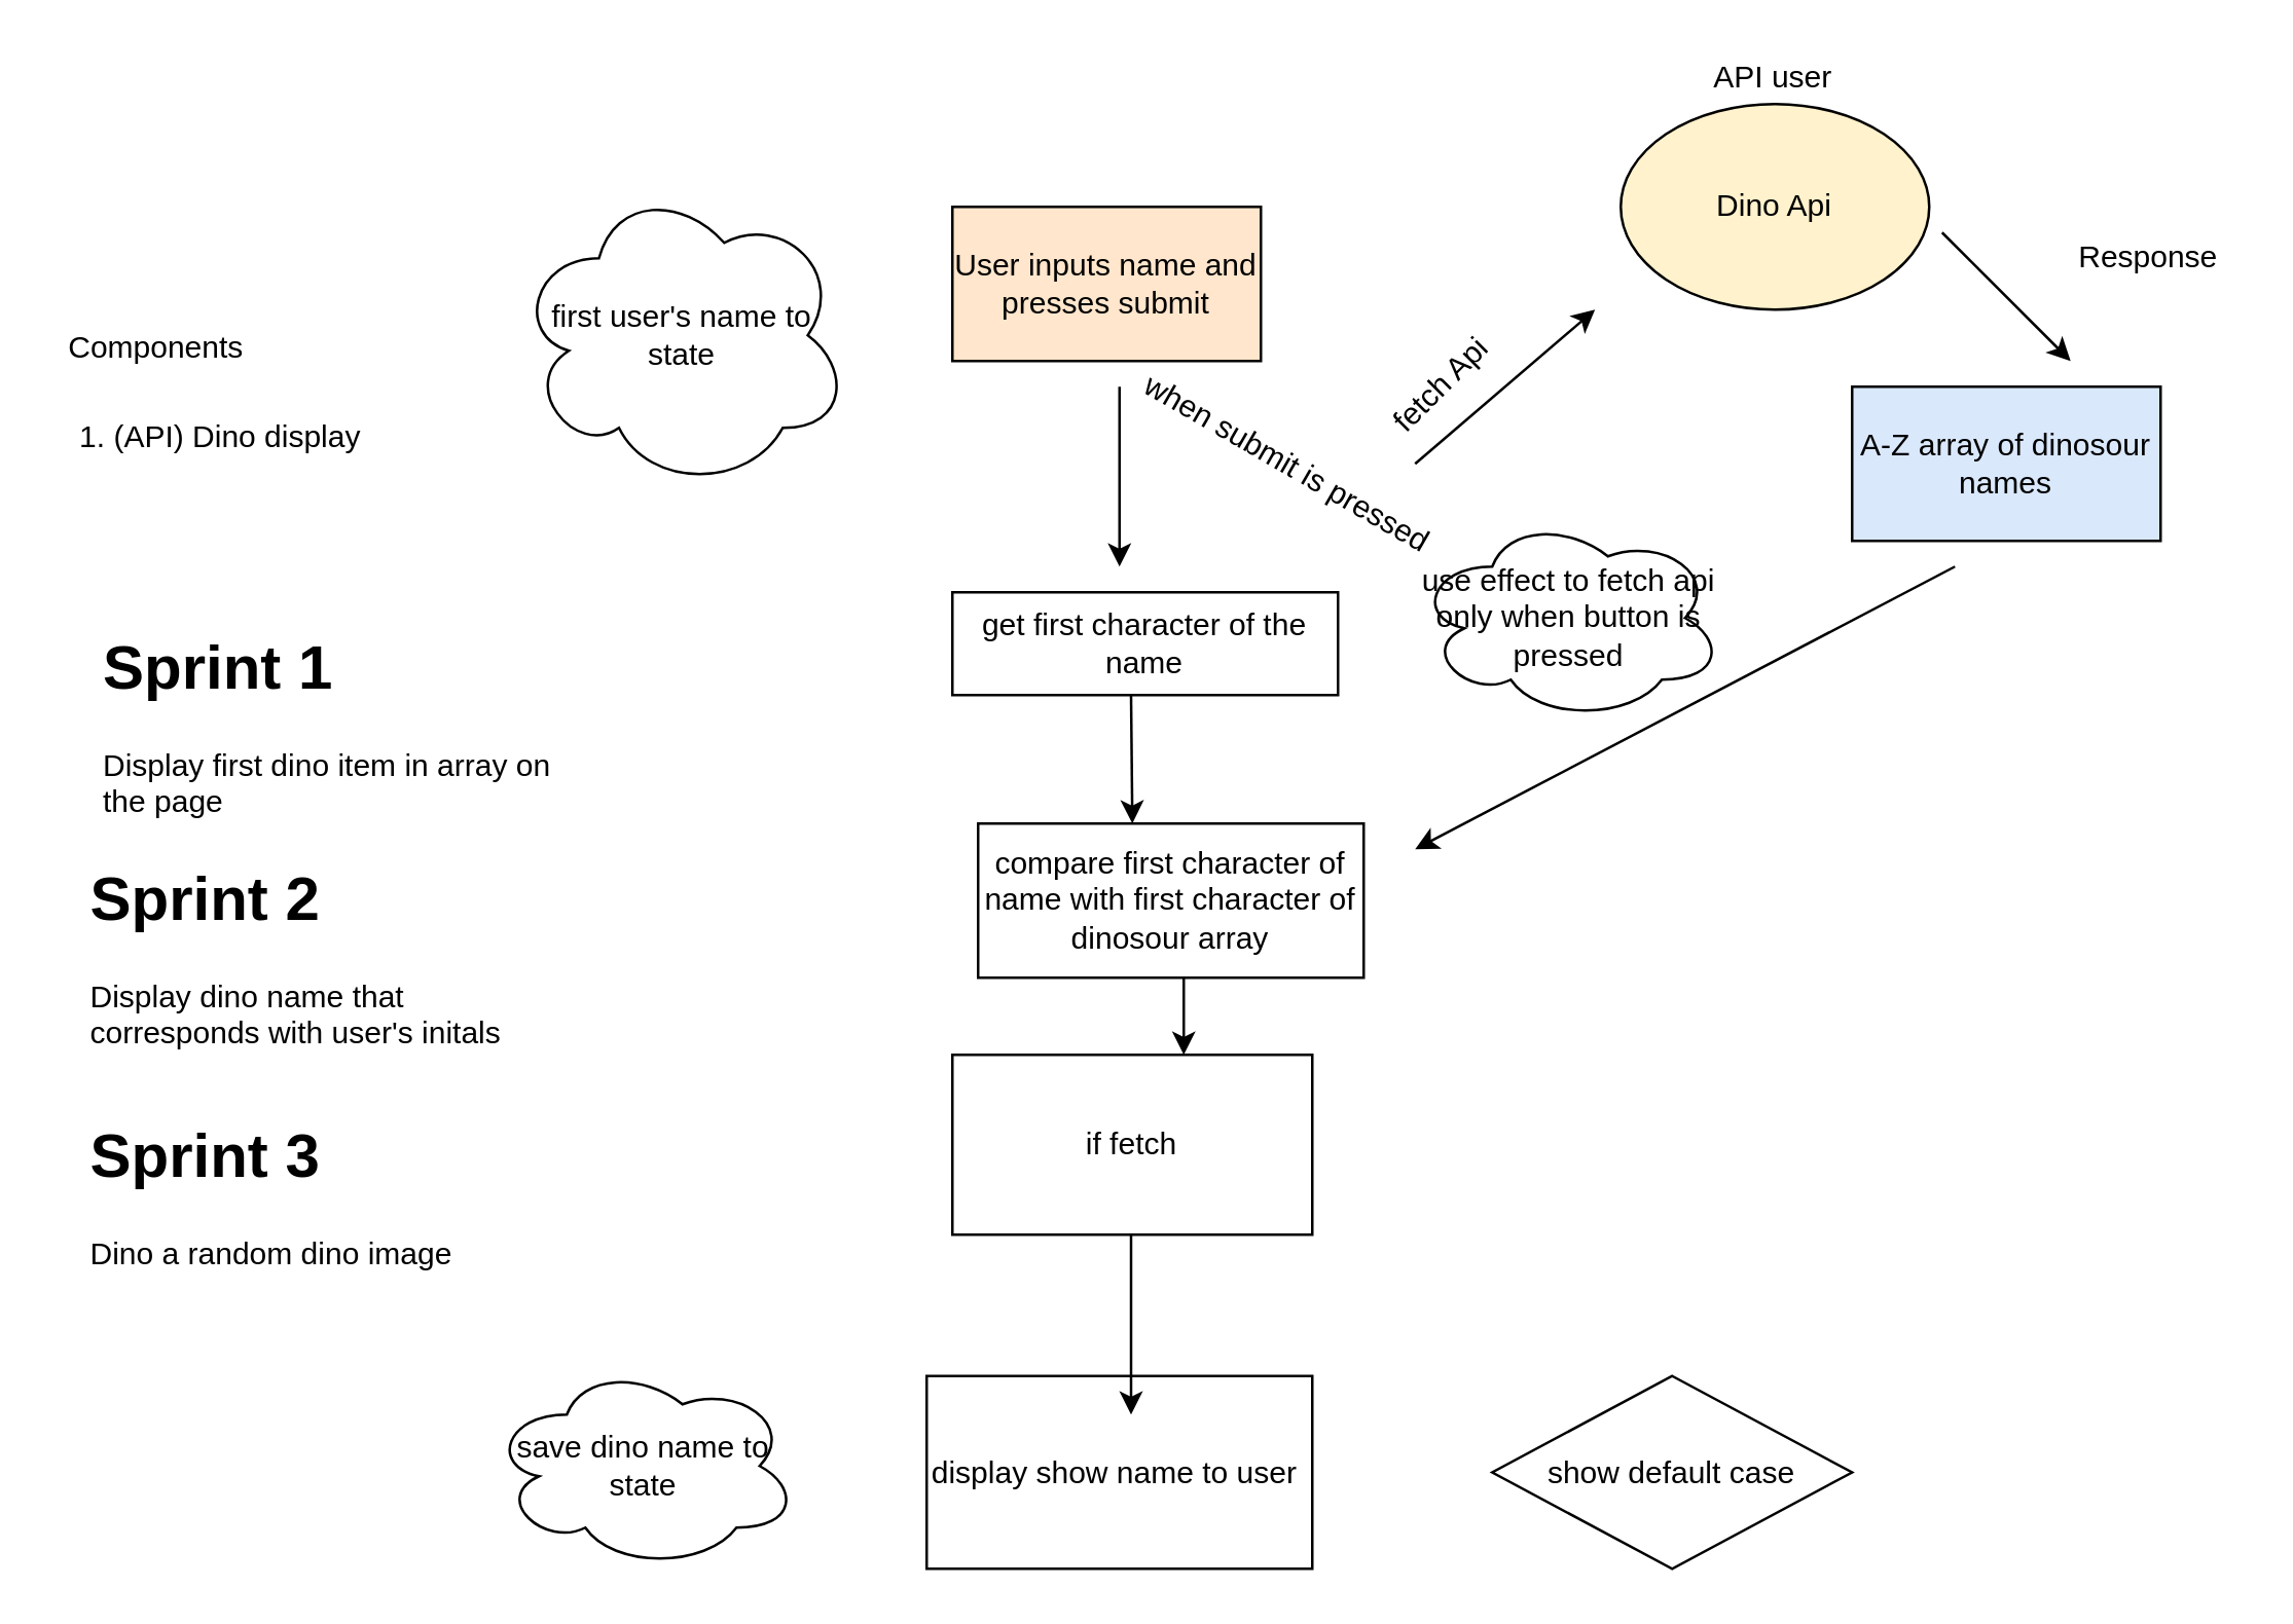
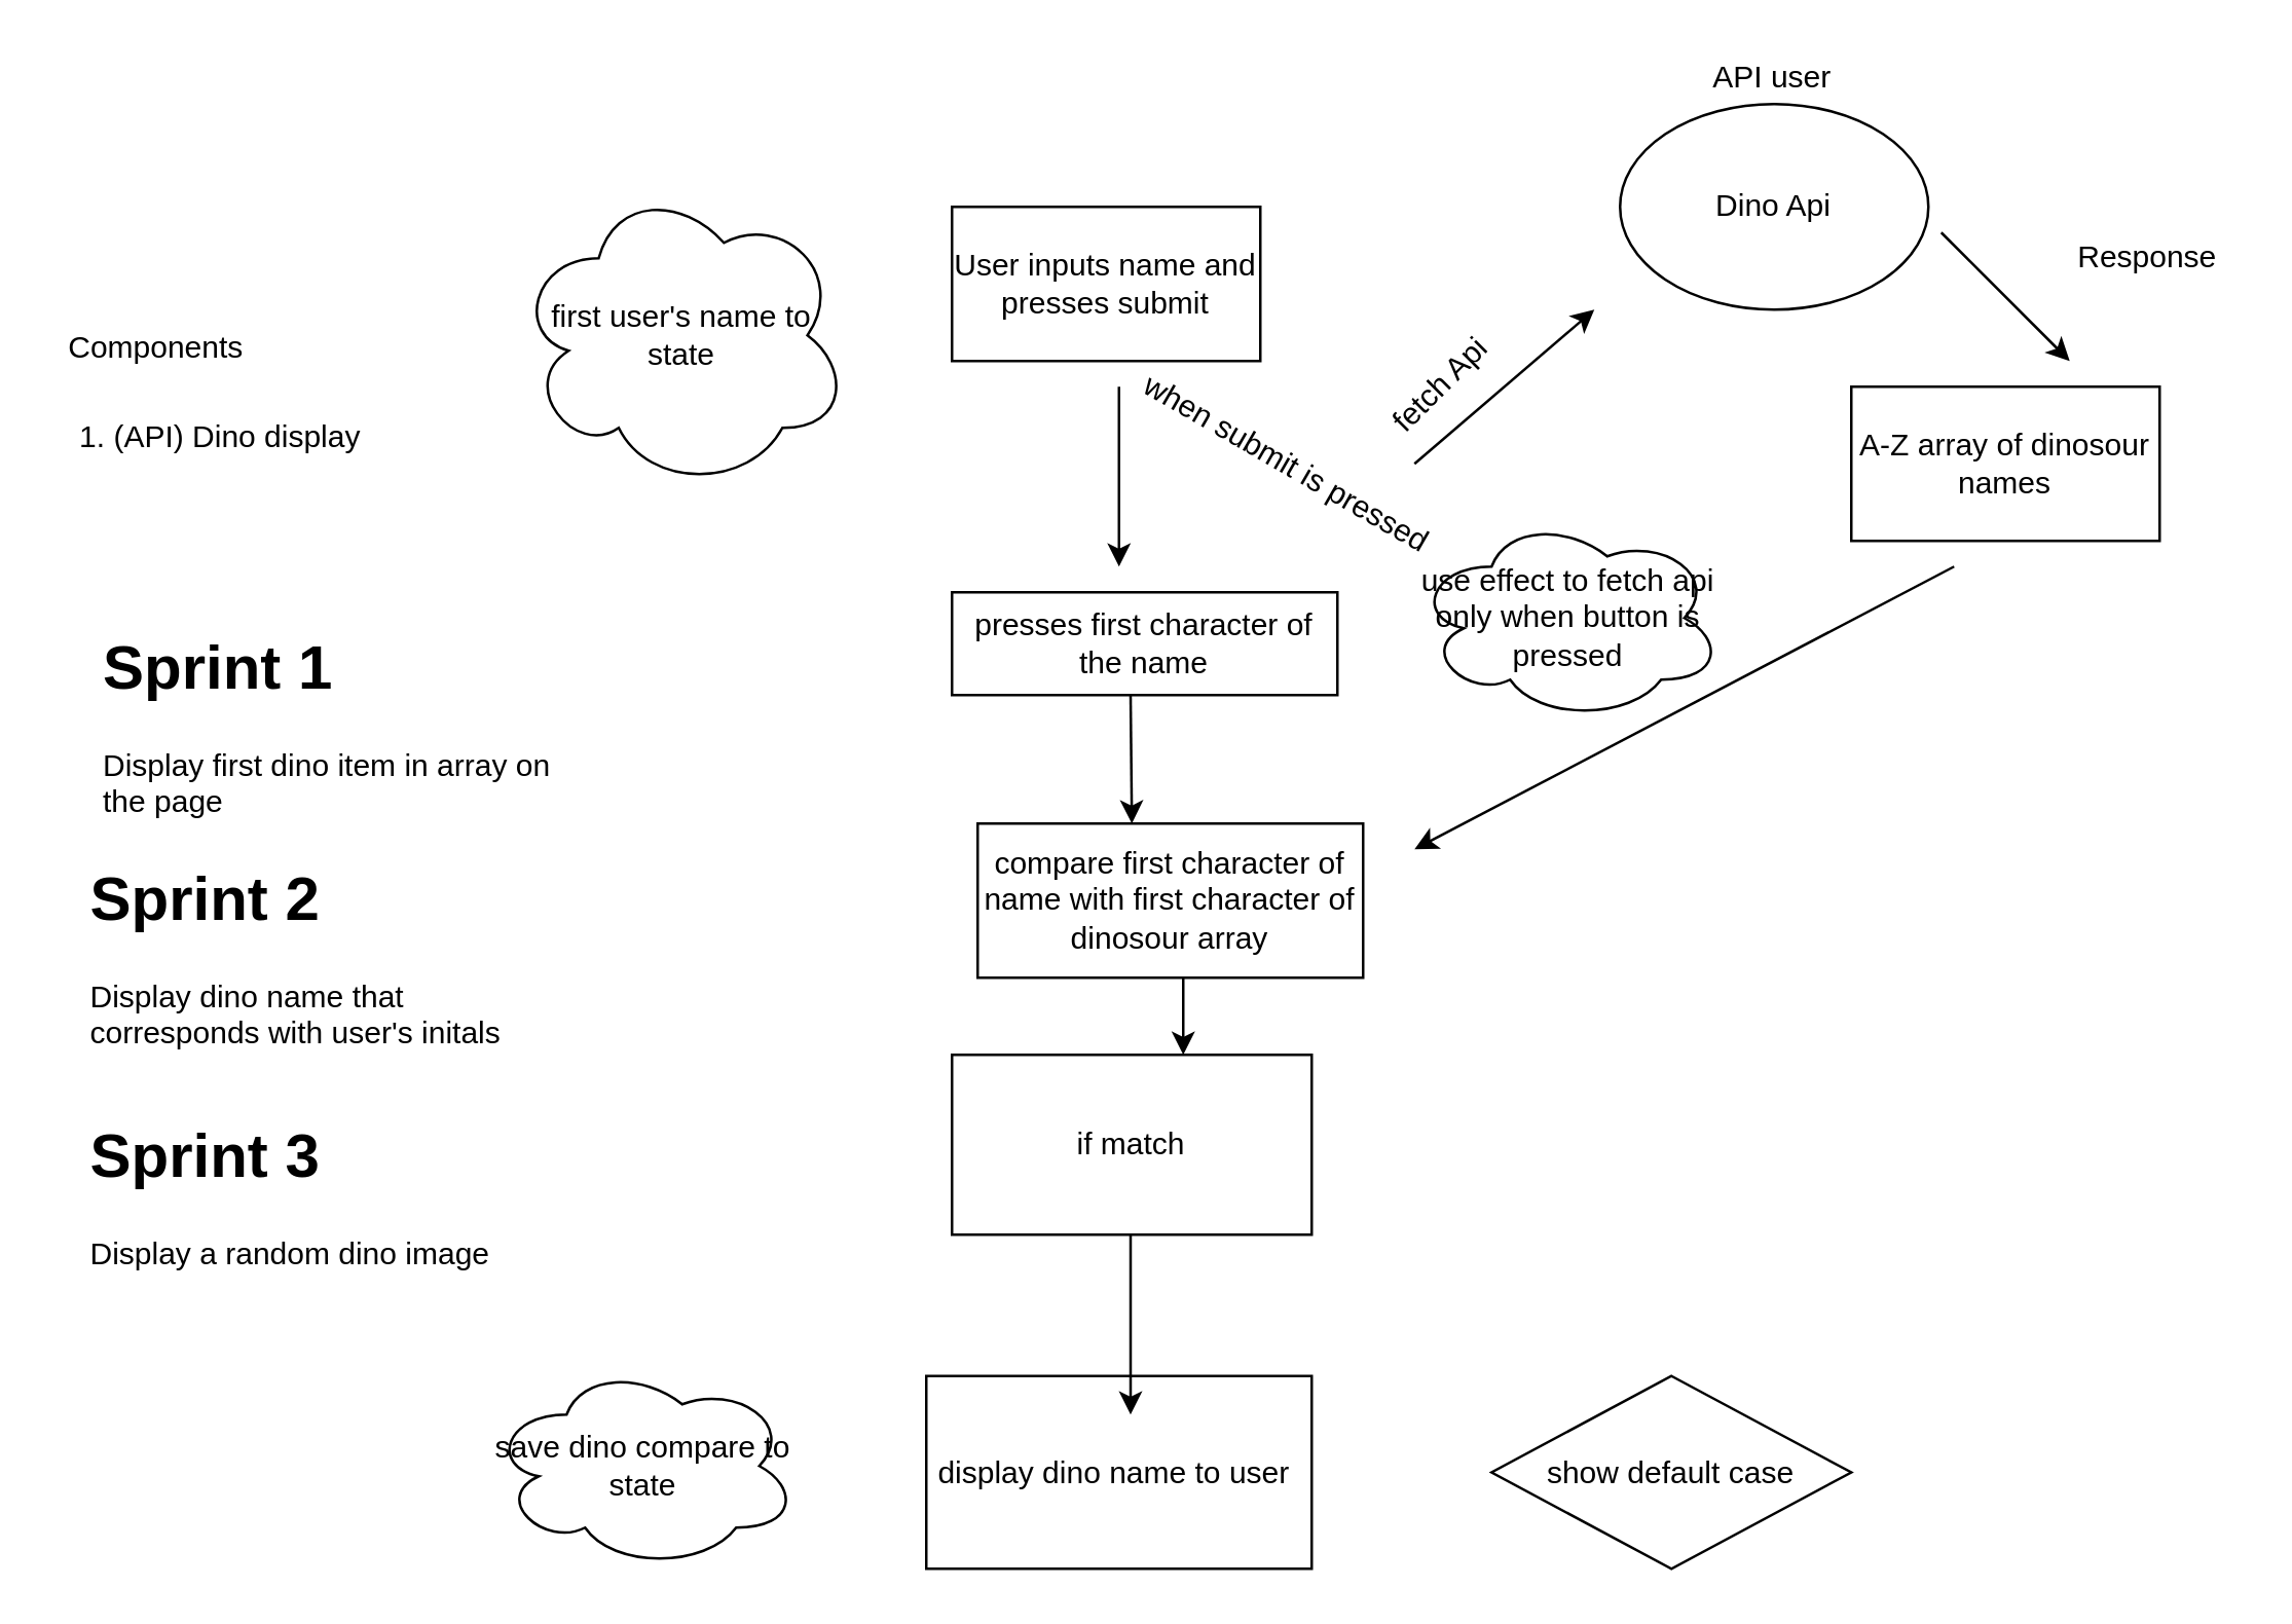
- <mxCell id="2" value="Dino Api" style="ellipse;whiteSpace=wrap;html=1;fillColor=#fff2cc;" parent="1" vertex="1"><mxGeometry x="630" y="40" width="120" height="80" as="geometry" /></mxCell>
+ <mxCell id="2" value="Dino Api" style="ellipse;whiteSpace=wrap;html=1;" parent="1" vertex="1"><mxGeometry x="630" y="40" width="120" height="80" as="geometry" /></mxCell>
- <mxCell id="3" value="User inputs name and presses submit" style="rounded=0;whiteSpace=wrap;html=1;fillColor=#ffe6cc;" vertex="1" parent="1"><mxGeometry x="370" y="80" width="120" height="60" as="geometry" /></mxCell>
+ <mxCell id="3" value="User inputs name and presses submit" style="rounded=0;whiteSpace=wrap;html=1;" vertex="1" parent="1"><mxGeometry x="370" y="80" width="120" height="60" as="geometry" /></mxCell>
- <mxCell id="6" value="A-Z array of dinosour names" style="rounded=0;whiteSpace=wrap;html=1;fillColor=#dae8fc;" vertex="1" parent="1"><mxGeometry x="720" y="150" width="120" height="60" as="geometry" /></mxCell>
+ <mxCell id="6" value="A-Z array of dinosour names" style="rounded=0;whiteSpace=wrap;html=1;" vertex="1" parent="1"><mxGeometry x="720" y="150" width="120" height="60" as="geometry" /></mxCell>
- <mxCell id="5" value="get first character of the name" style="rounded=0;whiteSpace=wrap;html=1;" vertex="1" parent="1"><mxGeometry x="370" y="230" width="150" height="40" as="geometry" /></mxCell>
+ <mxCell id="5" value="presses first character of the name" style="rounded=0;whiteSpace=wrap;html=1;" vertex="1" parent="1"><mxGeometry x="370" y="230" width="150" height="40" as="geometry" /></mxCell>
- <mxCell id="28" value="&lt;h1&gt;Sprint 3&lt;/h1&gt;&lt;p&gt;Dino a random dino image&amp;nbsp;&lt;/p&gt;" style="text;html=1;strokeColor=none;fillColor=none;spacing=5;spacingTop=-20;whiteSpace=wrap;overflow=hidden;rounded=0;" vertex="1" parent="1"><mxGeometry x="30" y="430" width="190" height="120" as="geometry" /></mxCell>
+ <mxCell id="28" value="&lt;h1&gt;Sprint 3&lt;/h1&gt;&lt;p&gt;Display a random dino image&amp;nbsp;&lt;/p&gt;" style="text;html=1;strokeColor=none;fillColor=none;spacing=5;spacingTop=-20;whiteSpace=wrap;overflow=hidden;rounded=0;" vertex="1" parent="1"><mxGeometry x="30" y="430" width="190" height="120" as="geometry" /></mxCell>
- <mxCell id="15" value="if fetch" style="rounded=0;whiteSpace=wrap;html=1;" vertex="1" parent="1"><mxGeometry x="370" y="410" width="140" height="70" as="geometry" /></mxCell>
+ <mxCell id="15" value="if match" style="rounded=0;whiteSpace=wrap;html=1;" vertex="1" parent="1"><mxGeometry x="370" y="410" width="140" height="70" as="geometry" /></mxCell>
- <mxCell id="18" value="save dino name to state" style="ellipse;shape=cloud;whiteSpace=wrap;html=1;" vertex="1" parent="1"><mxGeometry x="190" y="530" width="120" height="80" as="geometry" /></mxCell>
+ <mxCell id="18" value="save dino compare to state" style="ellipse;shape=cloud;whiteSpace=wrap;html=1;" vertex="1" parent="1"><mxGeometry x="190" y="530" width="120" height="80" as="geometry" /></mxCell>
- <mxCell id="17" value="display show name to user&amp;nbsp;" style="rounded=0;whiteSpace=wrap;html=1;" vertex="1" parent="1"><mxGeometry x="360" y="535" width="150" height="75" as="geometry" /></mxCell>
+ <mxCell id="17" value="display dino name to user&amp;nbsp;" style="rounded=0;whiteSpace=wrap;html=1;" vertex="1" parent="1"><mxGeometry x="360" y="535" width="150" height="75" as="geometry" /></mxCell>
